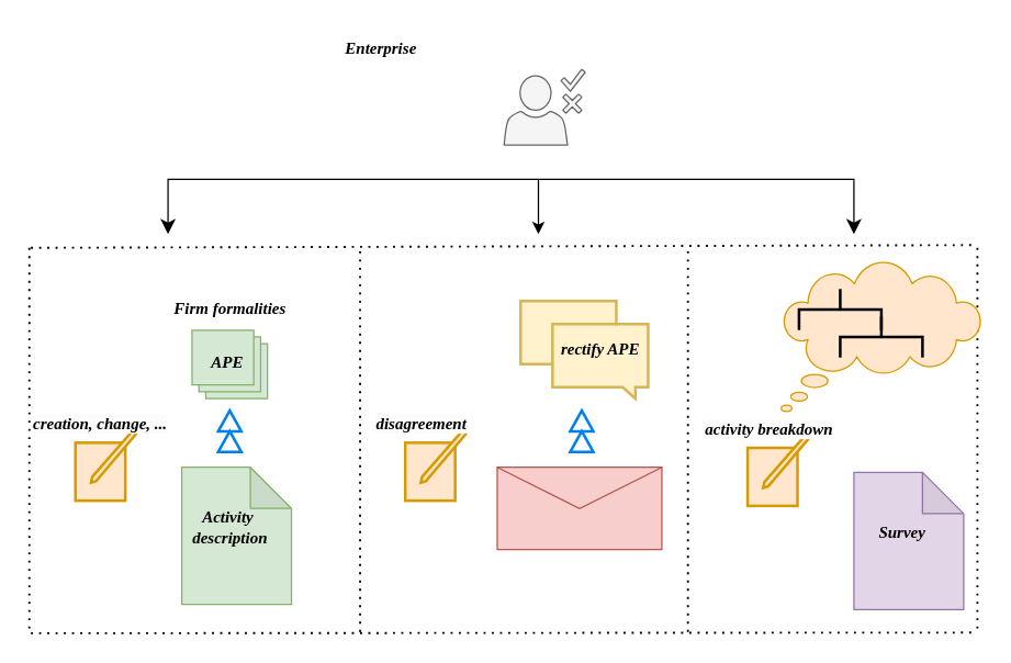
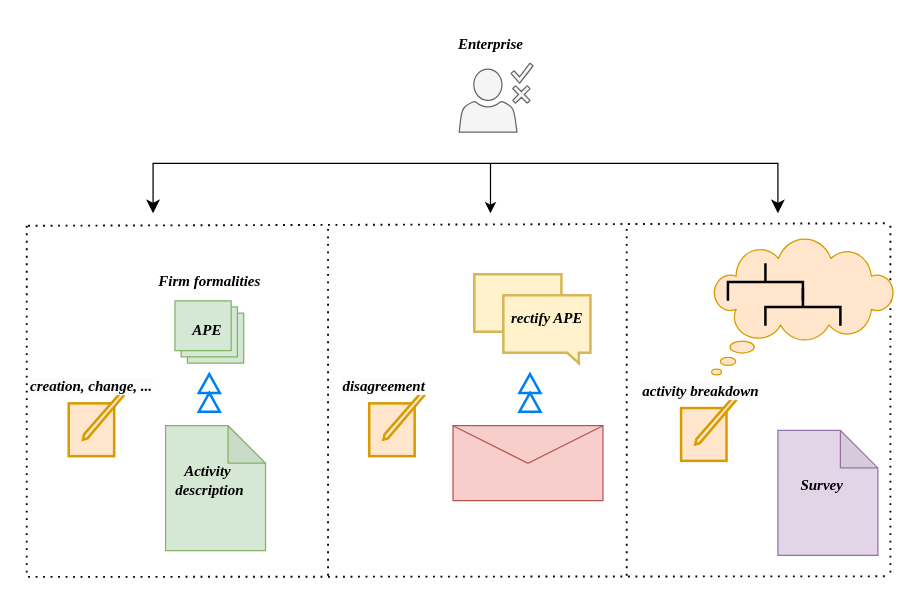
- <mxCell id="13" value="&lt;font face=&quot;Work sans&quot;&gt;&lt;i&gt;&lt;b&gt;Enterprise&lt;/b&gt;&lt;/i&gt;&lt;/font&gt;" style="text;html=1;align=center;verticalAlign=middle;resizable=0;points=[];autosize=1;strokeColor=none;fillColor=none;" vertex="1" parent="1"><mxGeometry x="237" y="20" width="80" height="30" as="geometry" /></mxCell>
+ <mxCell id="13" value="&lt;font face=&quot;Work sans&quot;&gt;&lt;i&gt;&lt;b&gt;Enterprise&lt;/b&gt;&lt;/i&gt;&lt;/font&gt;" style="text;html=1;align=center;verticalAlign=middle;resizable=0;points=[];autosize=1;strokeColor=none;fillColor=none;" vertex="1" parent="1"><mxGeometry x="352" y="20" width="80" height="30" as="geometry" /></mxCell>
